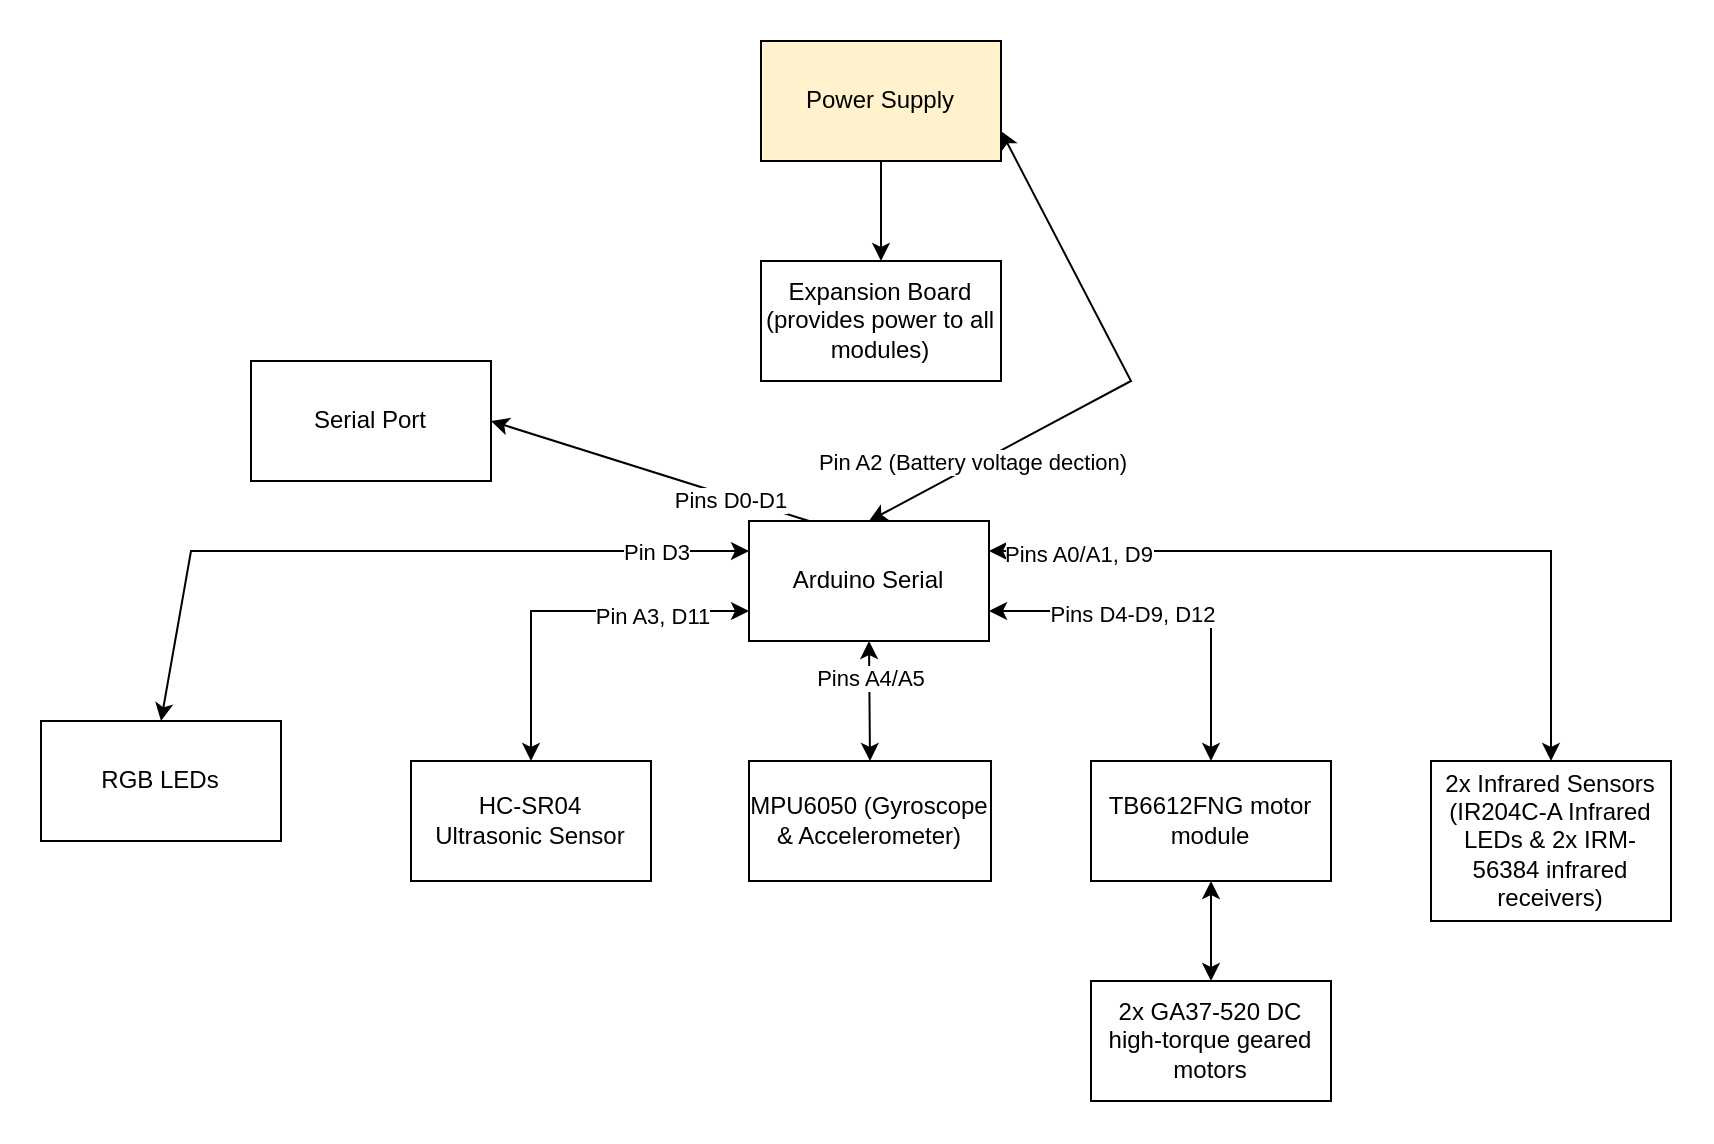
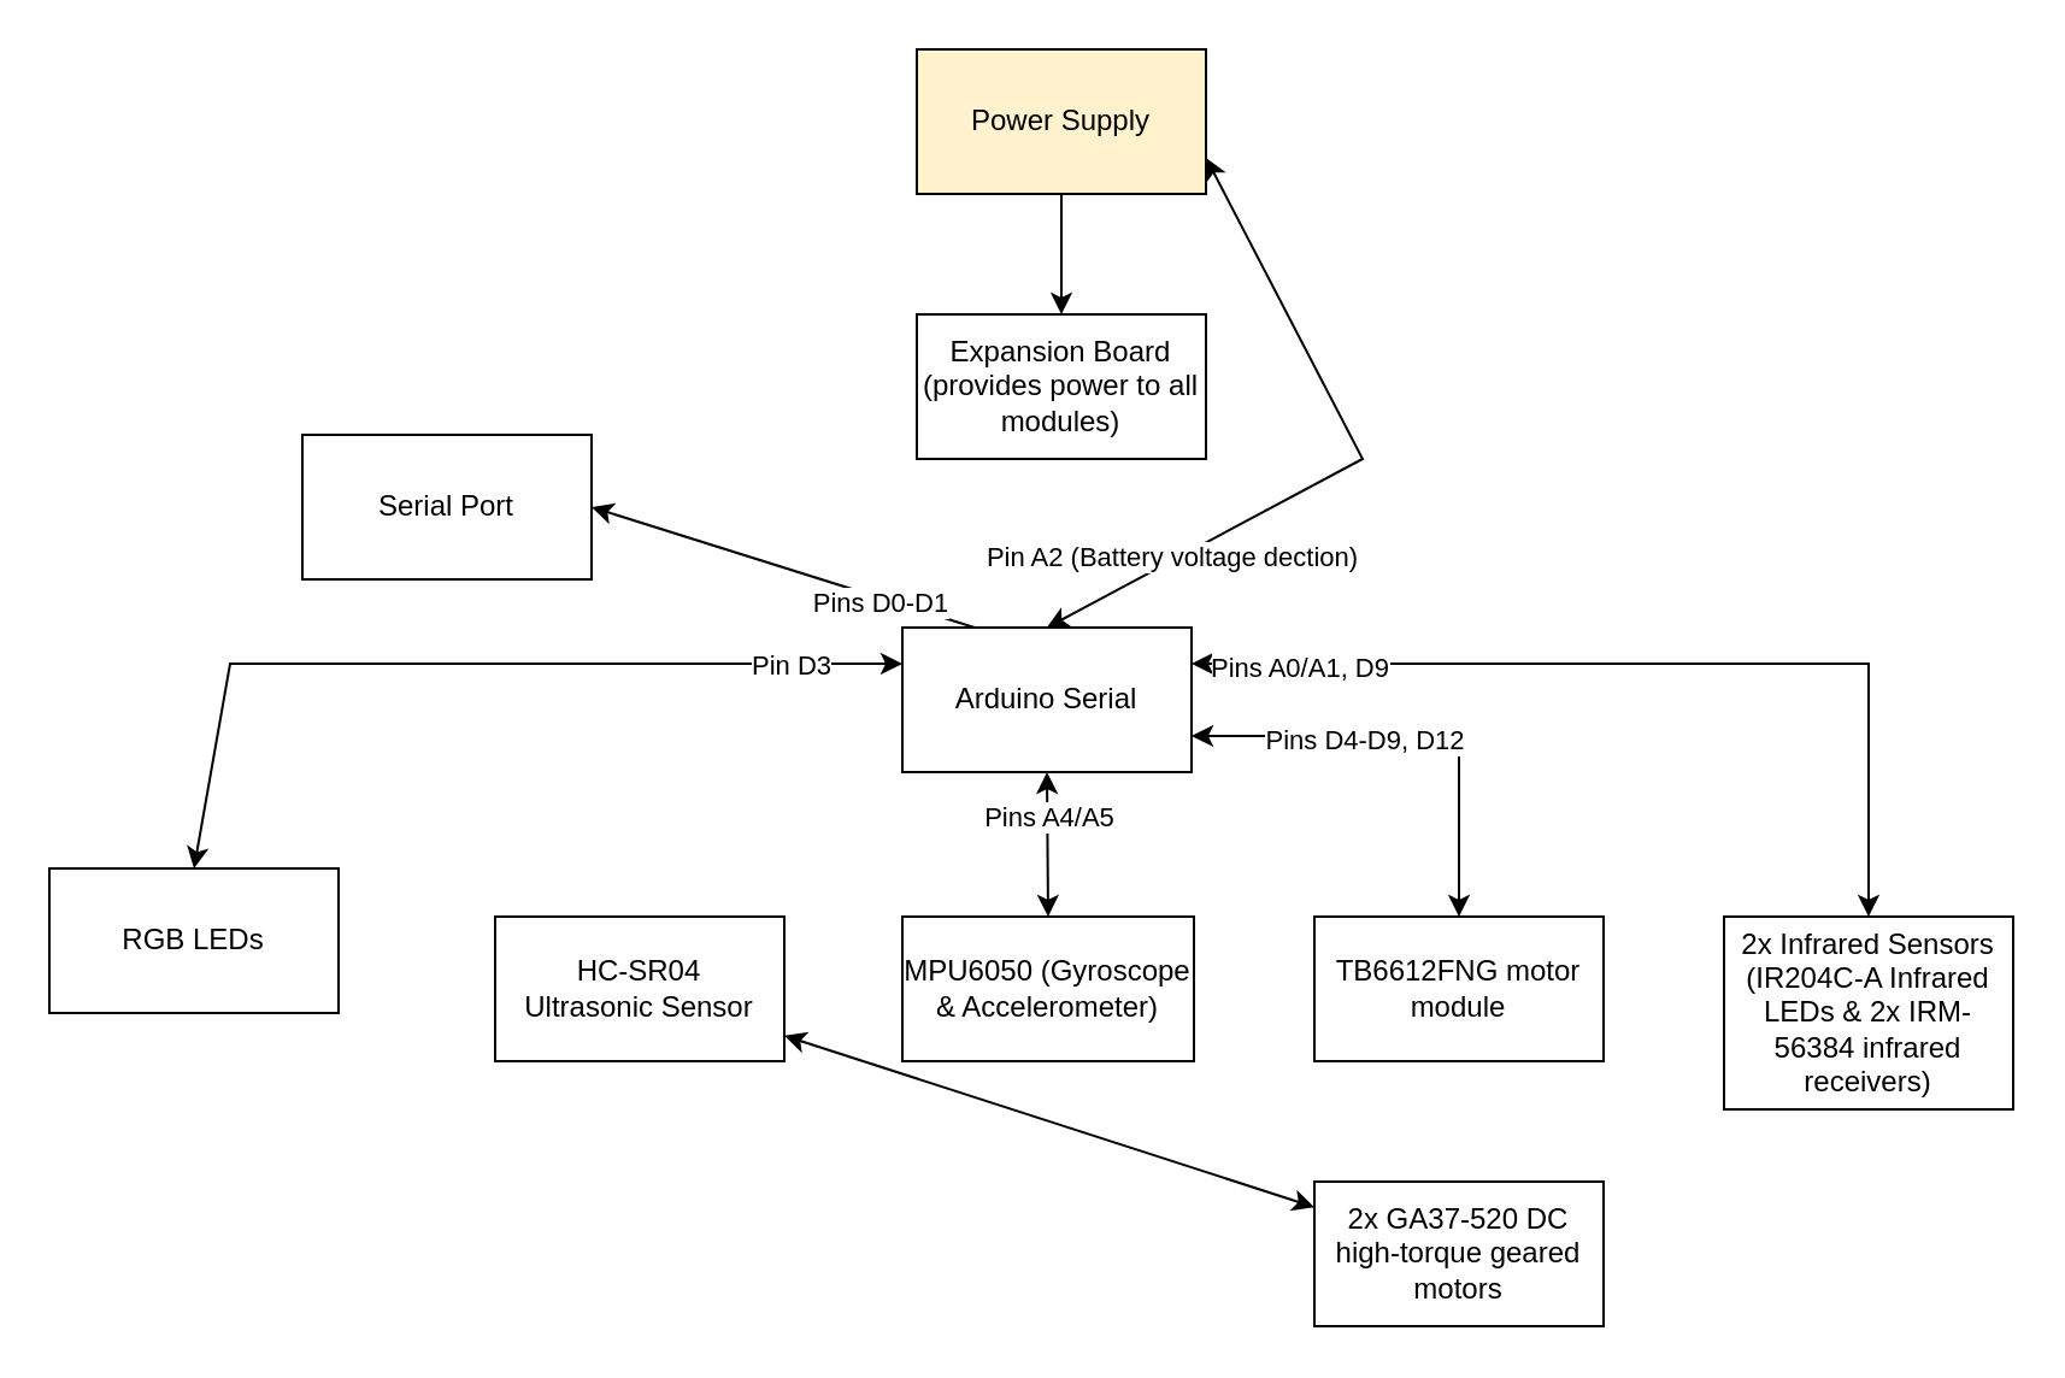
- <mxCell id="21" value="" style="endArrow=classic;startArrow=classic;html=1;rounded=0;exitX=0.5;exitY=0;exitDx=0;exitDy=0;entryX=0;entryY=0.75;entryDx=0;entryDy=0;" edge="1" parent="1" source="10" target="2"><mxGeometry width="50" height="50" relative="1" as="geometry"><mxPoint x="265" y="370" as="sourcePoint" /><mxPoint x="315" y="320" as="targetPoint" /><Array as="points"><mxPoint x="265" y="305" /></Array></mxGeometry></mxCell>
- <mxCell id="22" value="Pin A3, D11" style="edgeLabel;html=1;align=center;verticalAlign=middle;resizable=0;points=[];" vertex="1" connectable="0" parent="21"><mxGeometry x="0.5" y="-2" relative="1" as="geometry"><mxPoint x="-3" as="offset" /></mxGeometry></mxCell>
- <mxCell id="18" value="" style="endArrow=classic;startArrow=classic;html=1;rounded=0;entryX=0.5;entryY=1;entryDx=0;entryDy=0;" edge="1" parent="1" source="8" target="7"><mxGeometry width="50" height="50" relative="1" as="geometry"><mxPoint x="485" y="550" as="sourcePoint" /><mxPoint x="535" y="500" as="targetPoint" /></mxGeometry></mxCell>
+ <mxCell id="18" value="" style="endArrow=classic;startArrow=classic;html=1;rounded=0;" edge="1" parent="1" source="8" target="10"><mxGeometry width="50" height="50" relative="1" as="geometry"><mxPoint x="485" y="550" as="sourcePoint" /><mxPoint x="535" y="500" as="targetPoint" /></mxGeometry></mxCell>
